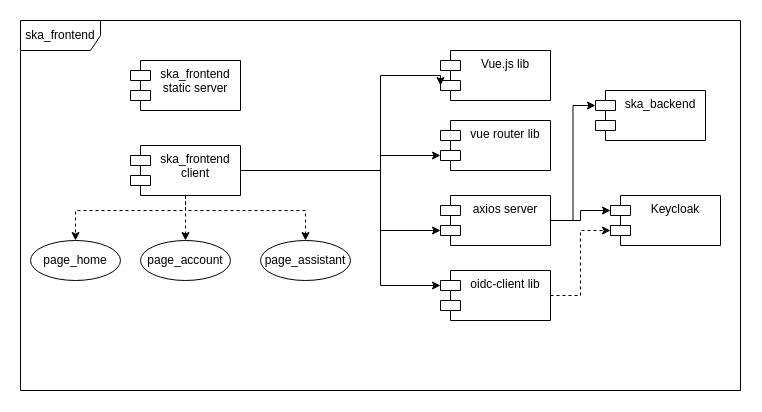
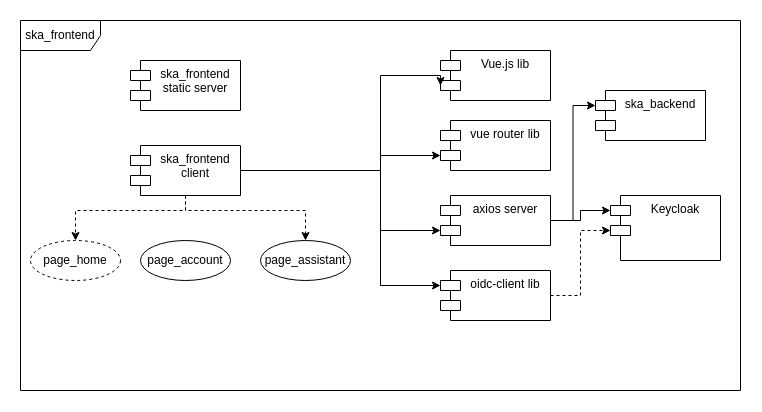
- <mxCell id="4" value="Keycloak" style="shape=module;align=left;spacingLeft=20;align=center;verticalAlign=top;whiteSpace=wrap;html=1;" parent="1" vertex="1"><mxGeometry x="610" y="195" width="110" height="50" as="geometry" /></mxCell>
+ <mxCell id="4" value="Keycloak" style="shape=module;align=left;spacingLeft=20;align=center;verticalAlign=top;whiteSpace=wrap;html=1;" parent="1" vertex="1"><mxGeometry x="610" y="195" width="110" height="65" as="geometry" /></mxCell>
- <mxCell id="13" style="edgeStyle=orthogonalEdgeStyle;rounded=0;orthogonalLoop=1;jettySize=auto;html=1;entryX=0.5;entryY=0;entryDx=0;entryDy=0;dashed=1;" edge="1" parent="1" source="15" target="10"><mxGeometry relative="1" as="geometry" /></mxCell>
- <mxCell id="5" value="page_home" style="ellipse;whiteSpace=wrap;html=1;" parent="1" vertex="1"><mxGeometry x="30" y="240" width="90" height="40" as="geometry" /></mxCell>
+ <mxCell id="5" value="page_home" style="ellipse;whiteSpace=wrap;html=1;dashed=1;" parent="1" vertex="1"><mxGeometry x="30" y="240" width="90" height="40" as="geometry" /></mxCell>
